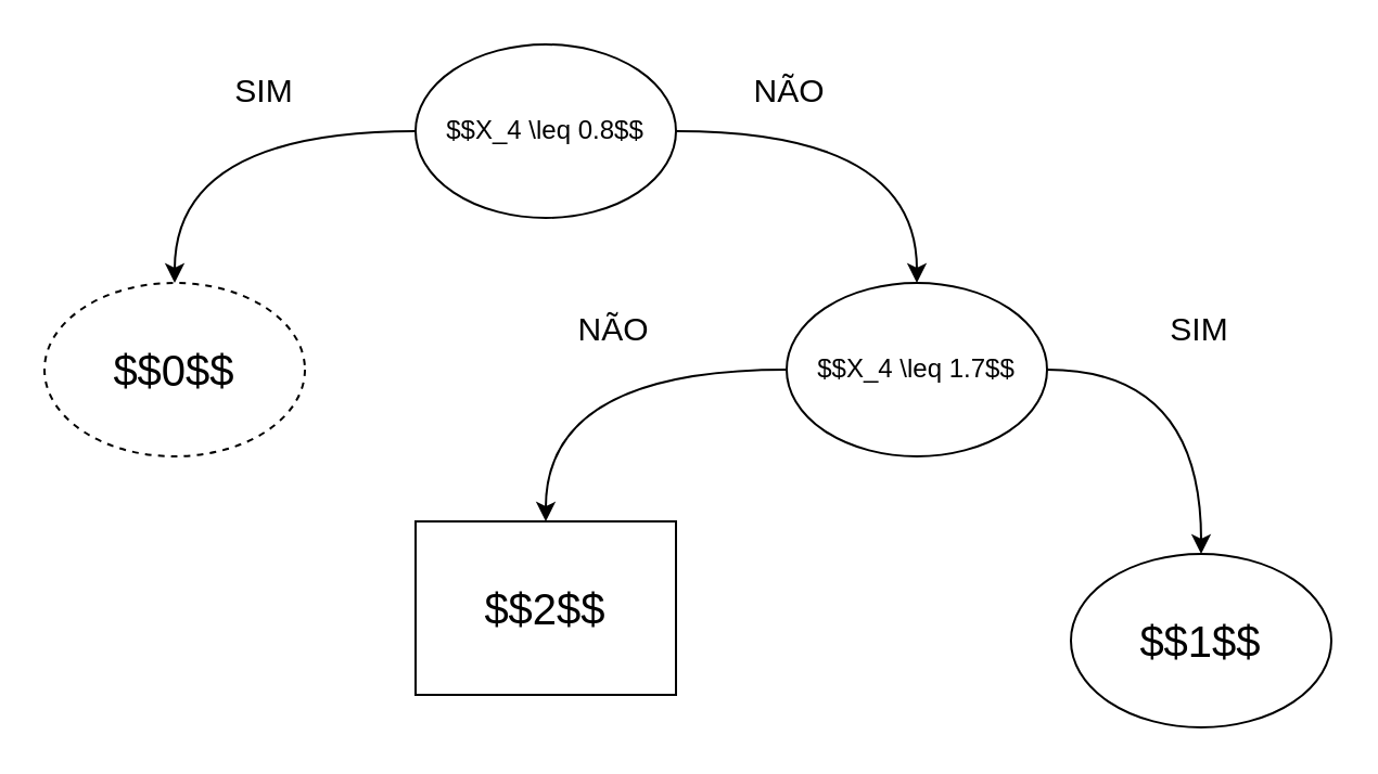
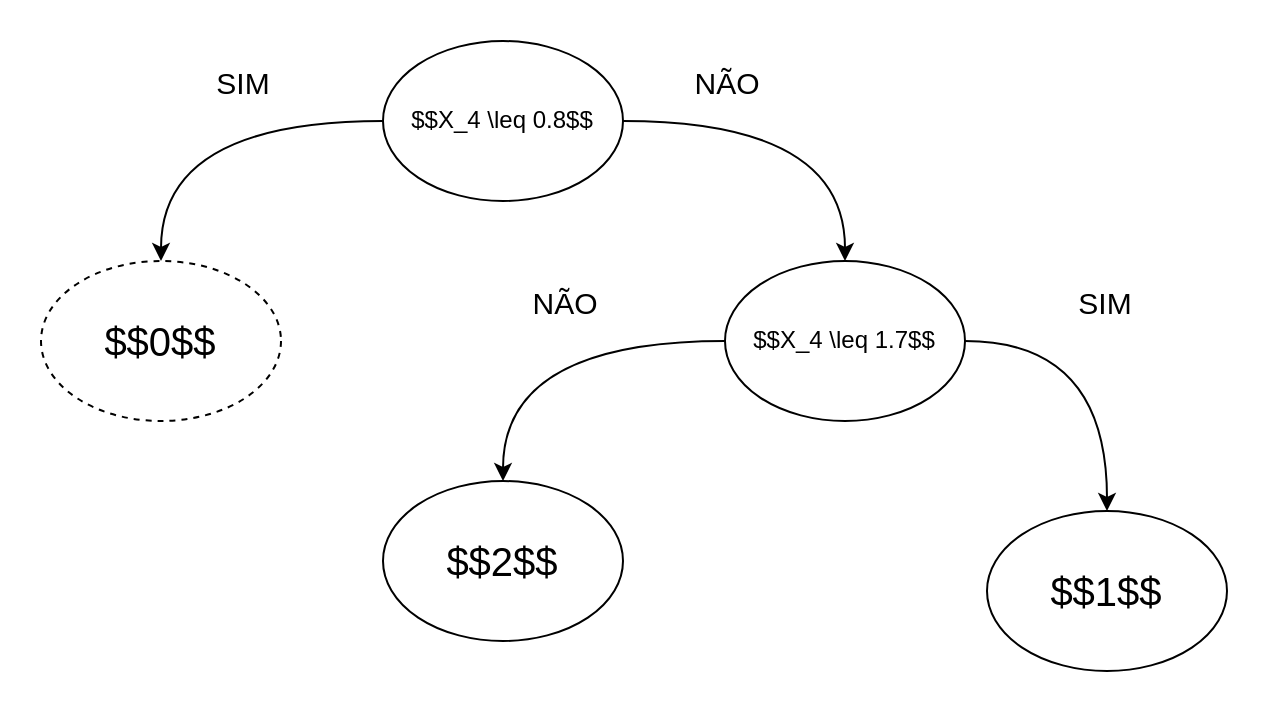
- <mxCell id="13" value="$$2$$" style="whiteSpace=wrap;html=1;fontSize=20;fillColor=none;rounded=0;" parent="1" vertex="1"><mxGeometry x="191" y="240" width="120" height="80" as="geometry" /></mxCell>
+ <mxCell id="13" value="$$2$$" style="ellipse;whiteSpace=wrap;html=1;fontSize=20;fillColor=none;" parent="1" vertex="1"><mxGeometry x="191" y="240" width="120" height="80" as="geometry" /></mxCell>
